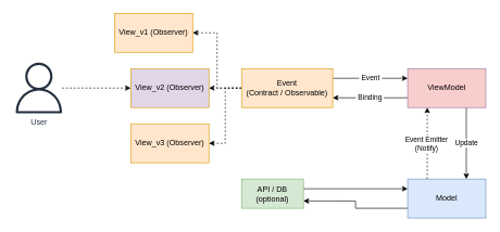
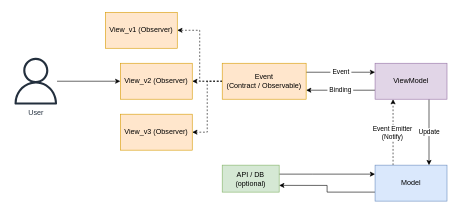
- <mxCell id="16" style="edgeStyle=orthogonalEdgeStyle;rounded=0;orthogonalLoop=1;jettySize=auto;html=1;dashed=1;" parent="1" source="17" target="19" edge="1"><mxGeometry relative="1" as="geometry" /></mxCell>
+ <mxCell id="16" style="edgeStyle=orthogonalEdgeStyle;rounded=0;orthogonalLoop=1;jettySize=auto;html=1;" parent="1" source="17" target="19" edge="1"><mxGeometry relative="1" as="geometry" /></mxCell>
- <mxCell id="19" value="View_v2 (Observer)" style="rounded=0;whiteSpace=wrap;html=1;fillColor=#e1d5e7;strokeColor=#d79b00;" parent="1" vertex="1"><mxGeometry x="200" y="105" width="120" height="60" as="geometry" /></mxCell>
+ <mxCell id="19" value="View_v2 (Observer)" style="rounded=0;whiteSpace=wrap;html=1;fillColor=#ffe6cc;strokeColor=#d79b00;" parent="1" vertex="1"><mxGeometry x="200" y="105" width="120" height="60" as="geometry" /></mxCell>
- <mxCell id="10" value="ViewModel" style="rounded=0;whiteSpace=wrap;html=1;fillColor=#f8cecc;strokeColor=#9673a6;" parent="1" vertex="1"><mxGeometry x="625" y="105" width="120" height="60" as="geometry" /></mxCell>
+ <mxCell id="10" value="ViewModel" style="rounded=0;whiteSpace=wrap;html=1;fillColor=#e1d5e7;strokeColor=#9673a6;" parent="1" vertex="1"><mxGeometry x="625" y="105" width="120" height="60" as="geometry" /></mxCell>
